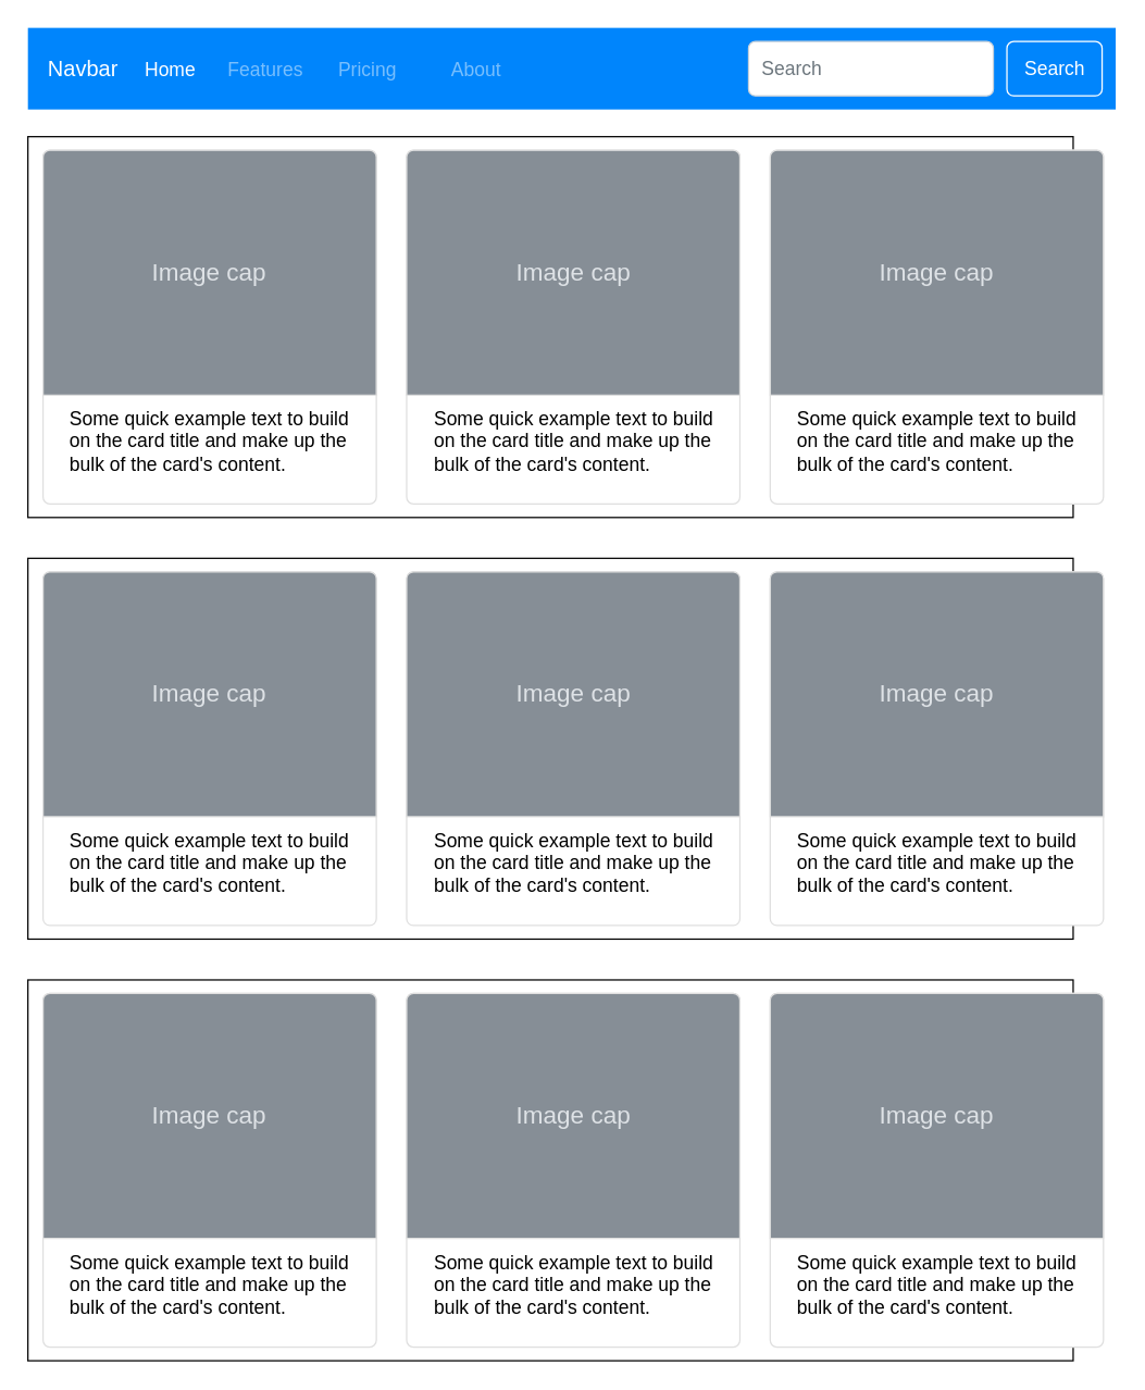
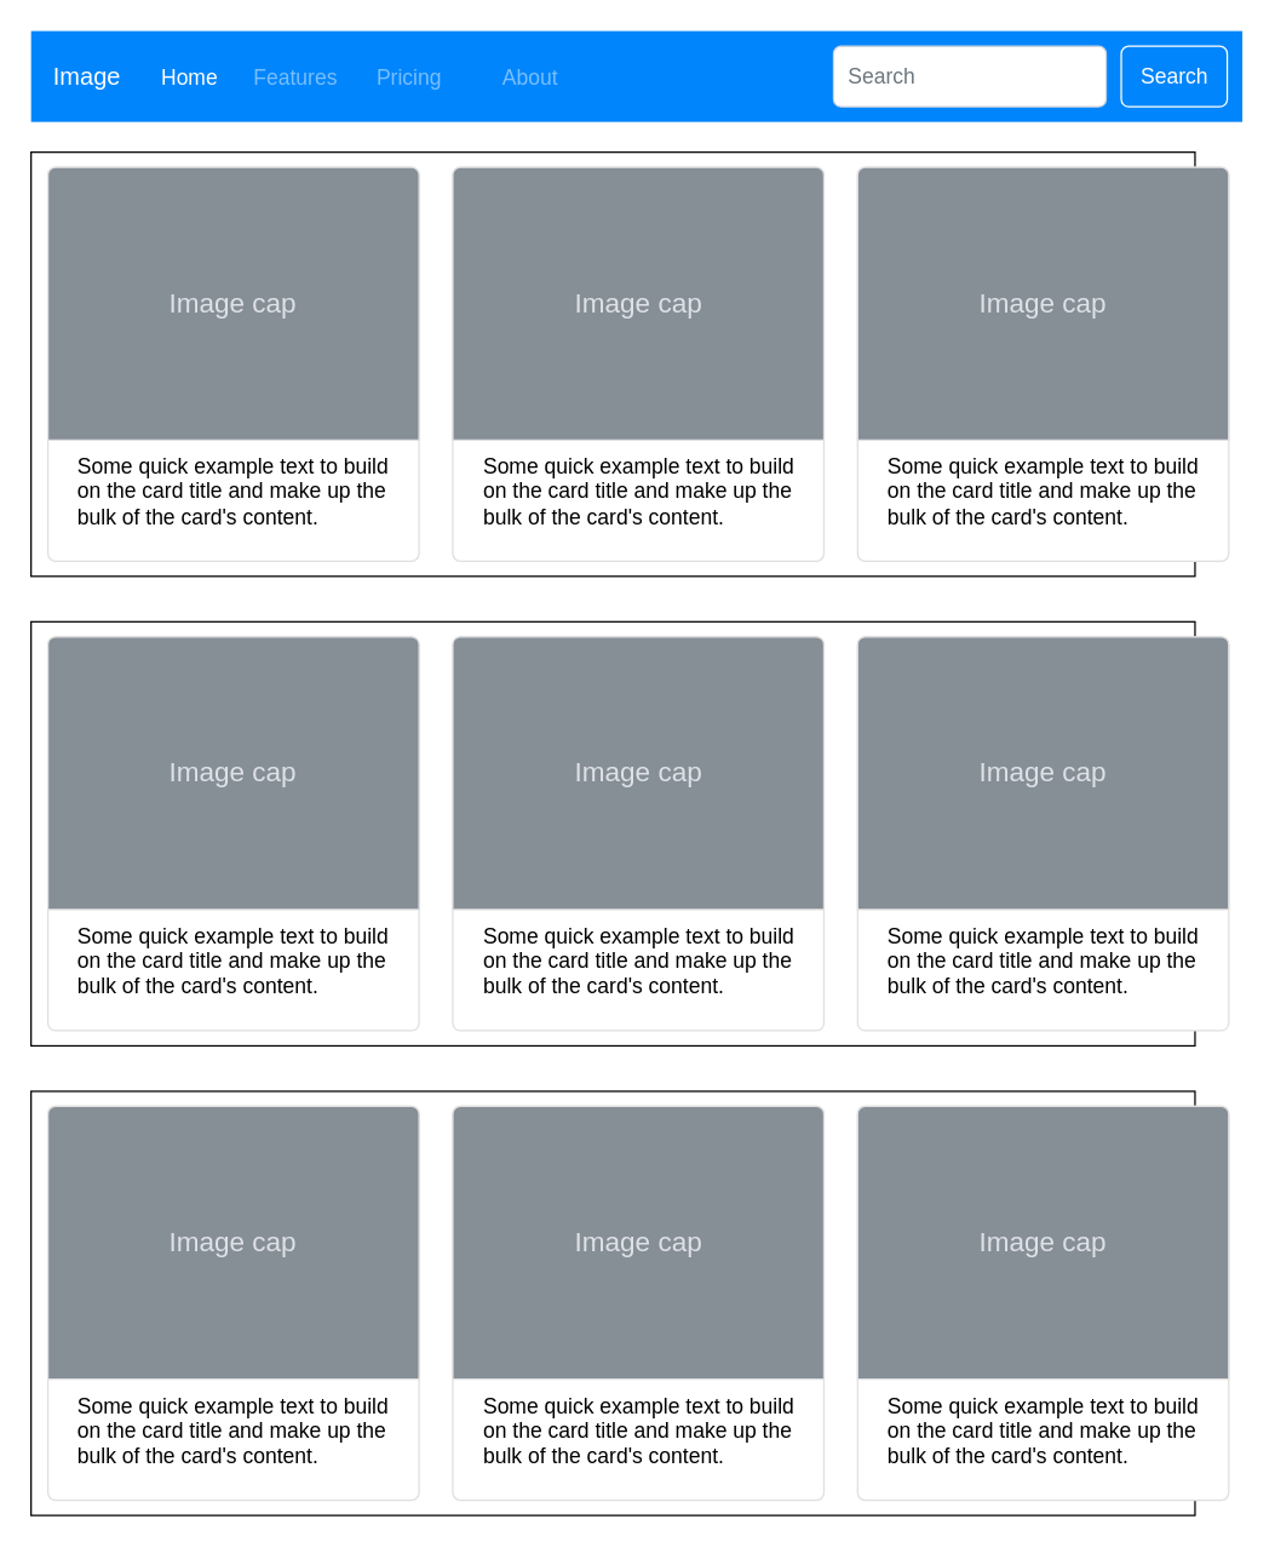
- <mxCell id="27" value="Navbar" style="html=1;shadow=0;dashed=0;fillColor=#0085FC;strokeColor=none;fontSize=16;fontColor=#ffffff;align=left;spacing=15;" vertex="1" parent="1"><mxGeometry x="20" y="20" width="800" height="60" as="geometry" /></mxCell>
+ <mxCell id="27" value="Image" style="html=1;shadow=0;dashed=0;fillColor=#0085FC;strokeColor=none;fontSize=16;fontColor=#ffffff;align=left;spacing=15;" vertex="1" parent="1"><mxGeometry x="20" y="20" width="800" height="60" as="geometry" /></mxCell>
